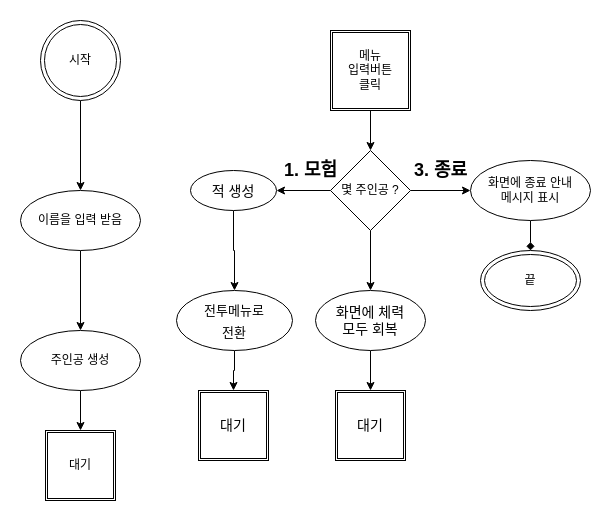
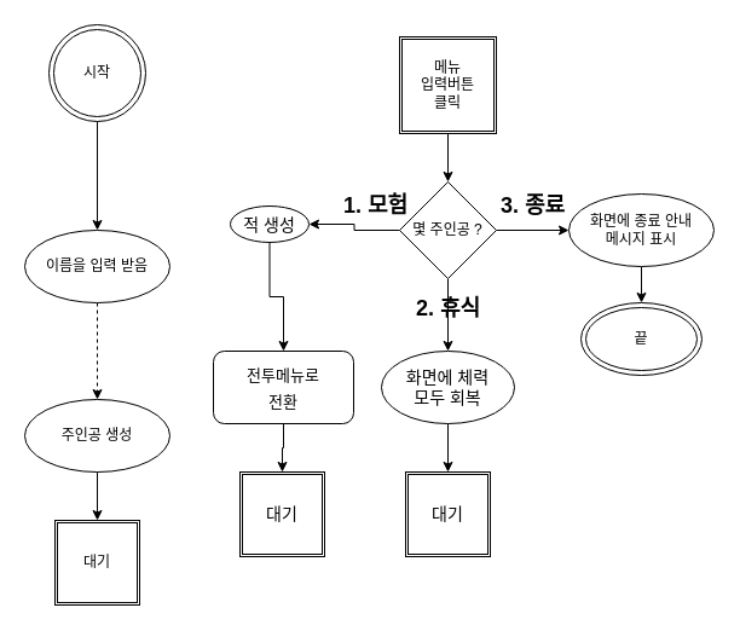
- <mxCell id="22" value="&lt;font style=&quot;font-size: 14px;&quot;&gt;적 생성&lt;/font&gt;" style="ellipse;whiteSpace=wrap;html=1;fontSize=18;" vertex="1" parent="1"><mxGeometry x="190" y="170" width="86" height="40" as="geometry" /></mxCell>
+ <mxCell id="22" value="&lt;font style=&quot;font-size: 14px;&quot;&gt;적 생성&lt;/font&gt;" style="ellipse;whiteSpace=wrap;html=1;fontSize=18;" vertex="1" parent="1"><mxGeometry x="190" y="170" width="65" height="30" as="geometry" /></mxCell>
- <mxCell id="15" value="" style="edgeStyle=orthogonalEdgeStyle;rounded=0;orthogonalLoop=1;jettySize=auto;html=1;endArrow=diamond;" edge="1" parent="1" source="16" target="17"><mxGeometry relative="1" as="geometry" /></mxCell>
+ <mxCell id="15" value="" style="edgeStyle=orthogonalEdgeStyle;rounded=0;orthogonalLoop=1;jettySize=auto;html=1;" edge="1" parent="1" source="16" target="17"><mxGeometry relative="1" as="geometry" /></mxCell>
+ <mxCell id="19" value="2. 휴식" style="text;strokeColor=none;fillColor=none;html=1;fontSize=18;fontStyle=1;verticalAlign=middle;align=center;" vertex="1" parent="1"><mxGeometry x="325" y="240" width="90" height="30" as="geometry" /></mxCell>
- <mxCell id="4" value="" style="edgeStyle=orthogonalEdgeStyle;rounded=0;orthogonalLoop=1;jettySize=auto;html=1;" edge="1" parent="1" source="5" target="7"><mxGeometry relative="1" as="geometry" /></mxCell>
+ <mxCell id="4" value="" style="edgeStyle=orthogonalEdgeStyle;rounded=0;orthogonalLoop=1;jettySize=auto;html=1;dashed=1;" edge="1" parent="1" source="5" target="7"><mxGeometry relative="1" as="geometry" /></mxCell>
- <mxCell id="24" value="&lt;font style=&quot;font-size: 13px;&quot;&gt;전투메뉴로 &lt;br&gt;전환&lt;/font&gt;" style="ellipse;whiteSpace=wrap;html=1;fontSize=18;" vertex="1" parent="1"><mxGeometry x="176" y="290" width="116" height="60" as="geometry" /></mxCell>
+ <mxCell id="24" value="&lt;font style=&quot;font-size: 13px;&quot;&gt;전투메뉴로 &lt;br&gt;전환&lt;/font&gt;" style="whiteSpace=wrap;html=1;fontSize=18;rounded=1;" vertex="1" parent="1"><mxGeometry x="176" y="290" width="116" height="60" as="geometry" /></mxCell>
